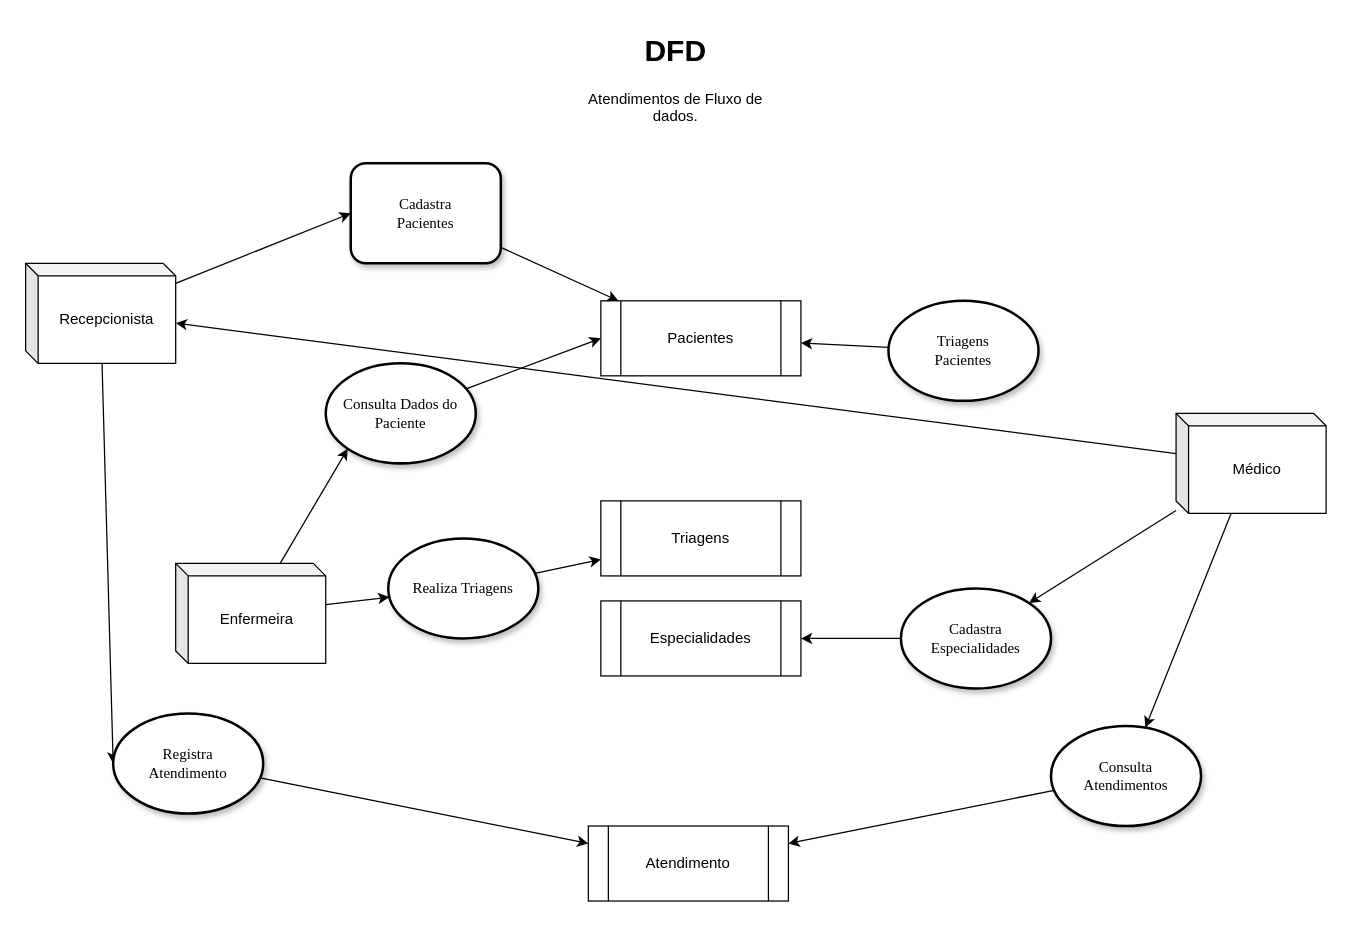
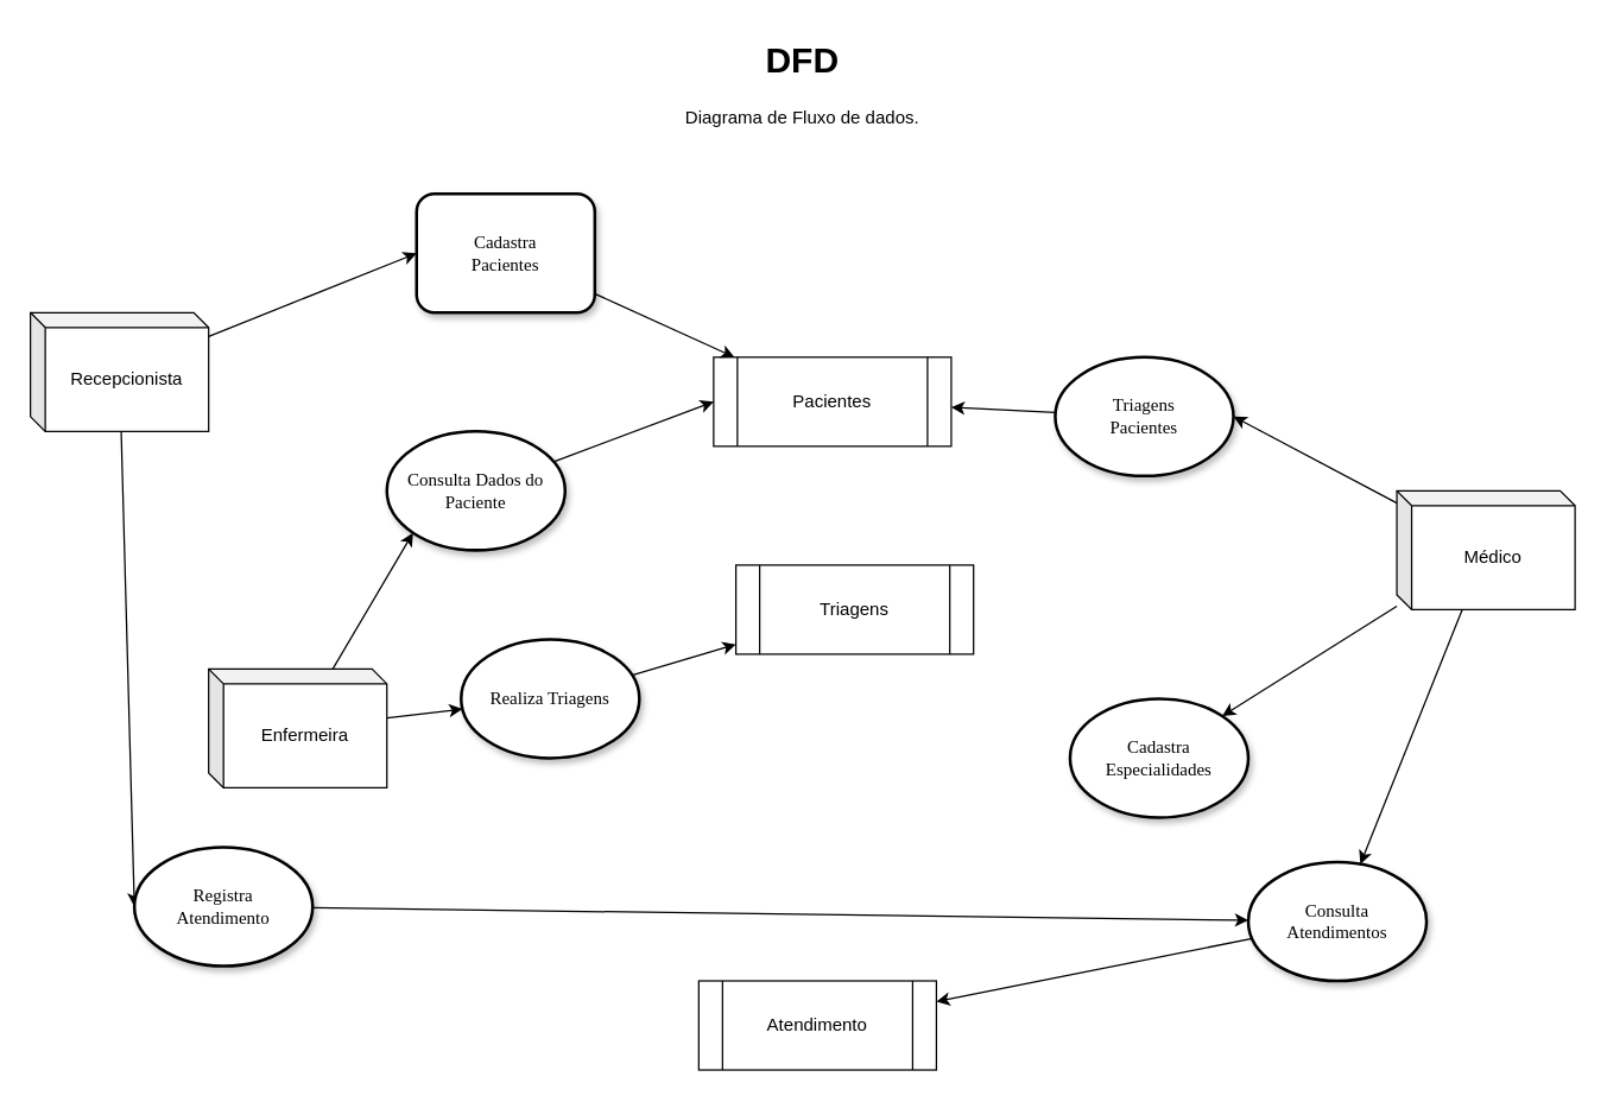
- <mxCell id="30" value="&lt;h1 style=&quot;margin-top: 0px;&quot;&gt;DFD&lt;/h1&gt;&lt;p&gt;Atendimentos de Fluxo de dados.&lt;/p&gt;" style="text;html=1;whiteSpace=wrap;overflow=hidden;rounded=0;align=center;" vertex="1" parent="1"><mxGeometry x="450" y="20" width="180" height="120" as="geometry" /></mxCell>
+ <mxCell id="30" value="&lt;h1 style=&quot;margin-top: 0px;&quot;&gt;DFD&lt;/h1&gt;&lt;p&gt;Diagrama de Fluxo de dados.&lt;/p&gt;" style="text;html=1;whiteSpace=wrap;overflow=hidden;rounded=0;align=center;" vertex="1" parent="1"><mxGeometry x="450" y="20" width="180" height="120" as="geometry" /></mxCell>
- <mxCell id="13" style="rounded=0;orthogonalLoop=1;jettySize=auto;html=1;" edge="1" parent="1" source="14" target="8"><mxGeometry relative="1" as="geometry" /></mxCell>
+ <mxCell id="13" style="rounded=0;orthogonalLoop=1;jettySize=auto;html=1;entryX=1;entryY=0.5;entryDx=0;entryDy=0;" edge="1" parent="1" source="14" target="20"><mxGeometry relative="1" as="geometry" /></mxCell>
- <mxCell id="4" value="Triagens" style="shape=process;whiteSpace=wrap;html=1;backgroundOutline=1;rounded=0;" vertex="1" parent="1"><mxGeometry x="480" y="400" width="160" height="60" as="geometry" /></mxCell>
+ <mxCell id="4" value="Triagens" style="shape=process;whiteSpace=wrap;html=1;backgroundOutline=1;rounded=0;" vertex="1" parent="1"><mxGeometry x="495" y="380" width="160" height="60" as="geometry" /></mxCell>
- <mxCell id="2" value="Especialidades" style="shape=process;whiteSpace=wrap;html=1;backgroundOutline=1;rounded=0;" vertex="1" parent="1"><mxGeometry x="480" y="480" width="160" height="60" as="geometry" /></mxCell>
- <mxCell id="15" style="edgeStyle=orthogonalEdgeStyle;rounded=0;orthogonalLoop=1;jettySize=auto;html=1;" edge="1" parent="1" source="16" target="2"><mxGeometry relative="1" as="geometry" /></mxCell>
- <mxCell id="21" style="rounded=0;orthogonalLoop=1;jettySize=auto;html=1;" edge="1" parent="1" source="22" target="5"><mxGeometry relative="1" as="geometry" /></mxCell>
+ <mxCell id="21" style="rounded=0;orthogonalLoop=1;jettySize=auto;html=1;" edge="1" parent="1" source="22" target="18"><mxGeometry relative="1" as="geometry" /></mxCell>
